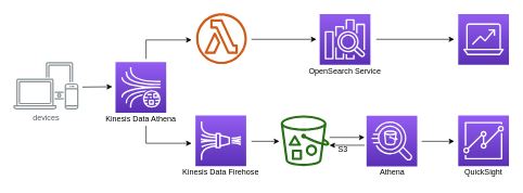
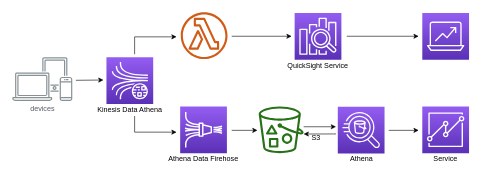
- <mxCell id="33" value="OpenSearch Service" style="text;html=1;strokeColor=none;fillColor=none;align=center;verticalAlign=middle;whiteSpace=wrap;rounded=0;" parent="31" vertex="1"><mxGeometry x="-3" y="78" width="130" height="20" as="geometry" /></mxCell>
+ <mxCell id="33" value="QuickSight Service" style="text;html=1;strokeColor=none;fillColor=none;align=center;verticalAlign=middle;whiteSpace=wrap;rounded=0;" parent="31" vertex="1"><mxGeometry x="-3" y="78" width="130" height="20" as="geometry" /></mxCell>
- <mxCell id="12" value="Kinesis Data Firehose" style="text;html=1;strokeColor=none;fillColor=none;align=center;verticalAlign=middle;whiteSpace=wrap;rounded=0;" parent="10" vertex="1"><mxGeometry y="78" width="130" height="20" as="geometry" /></mxCell>
+ <mxCell id="12" value="Athena Data Firehose" style="text;html=1;strokeColor=none;fillColor=none;align=center;verticalAlign=middle;whiteSpace=wrap;rounded=0;" parent="10" vertex="1"><mxGeometry y="78" width="130" height="20" as="geometry" /></mxCell>
- <mxCell id="25" value="QuickSight" style="text;html=1;strokeColor=none;fillColor=none;align=center;verticalAlign=middle;whiteSpace=wrap;rounded=0;" parent="23" vertex="1"><mxGeometry x="9" y="77" width="60" height="20" as="geometry" /></mxCell>
+ <mxCell id="25" value="Service" style="text;html=1;strokeColor=none;fillColor=none;align=center;verticalAlign=middle;whiteSpace=wrap;rounded=0;" parent="23" vertex="1"><mxGeometry x="9" y="77" width="60" height="20" as="geometry" /></mxCell>
